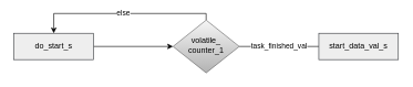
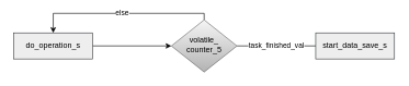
- <mxCell id="6" value="volatile_&lt;br&gt;counter_1" style="rhombus;whiteSpace=wrap;html=1;shadow=0;fontFamily=Helvetica;fontSize=12;align=center;strokeWidth=1;spacing=6;spacingTop=-4;fillColor=#f5f5f5;strokeColor=#666666;gradientColor=#b3b3b3;" vertex="1" parent="1"><mxGeometry x="260" y="30" width="100" height="80" as="geometry" /></mxCell>
+ <mxCell id="6" value="volatile_&lt;br&gt;counter_5" style="rhombus;whiteSpace=wrap;html=1;shadow=0;fontFamily=Helvetica;fontSize=12;align=center;strokeWidth=1;spacing=6;spacingTop=-4;fillColor=#f5f5f5;strokeColor=#666666;gradientColor=#b3b3b3;" vertex="1" parent="1"><mxGeometry x="260" y="30" width="100" height="80" as="geometry" /></mxCell>
- <mxCell id="3" value="do_start_s" style="rounded=0;whiteSpace=wrap;html=1;fontSize=12;glass=0;strokeWidth=1;shadow=0;fillColor=#eeeeee;strokeColor=#36393d;" vertex="1" parent="1"><mxGeometry x="20" y="50" width="120" height="40" as="geometry" /></mxCell>
+ <mxCell id="3" value="do_operation_s" style="rounded=0;whiteSpace=wrap;html=1;fontSize=12;glass=0;strokeWidth=1;shadow=0;fillColor=#eeeeee;strokeColor=#36393d;" vertex="1" parent="1"><mxGeometry x="20" y="50" width="120" height="40" as="geometry" /></mxCell>
- <mxCell id="7" value="start_data_val_s" style="rounded=0;whiteSpace=wrap;html=1;fontSize=12;glass=0;strokeWidth=1;shadow=0;fillColor=#eeeeee;strokeColor=#36393d;" vertex="1" parent="1"><mxGeometry x="480" y="50" width="120" height="40" as="geometry" /></mxCell>
+ <mxCell id="7" value="start_data_save_s" style="rounded=0;whiteSpace=wrap;html=1;fontSize=12;glass=0;strokeWidth=1;shadow=0;fillColor=#eeeeee;strokeColor=#36393d;" vertex="1" parent="1"><mxGeometry x="480" y="50" width="120" height="40" as="geometry" /></mxCell>
